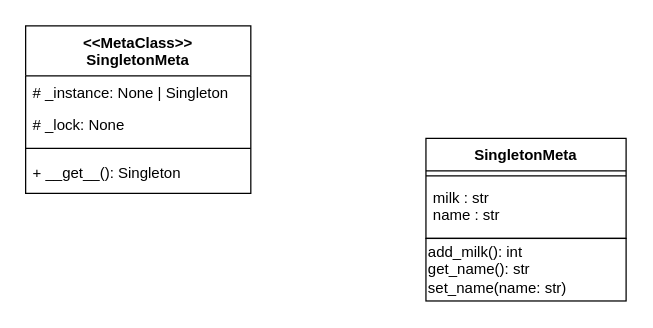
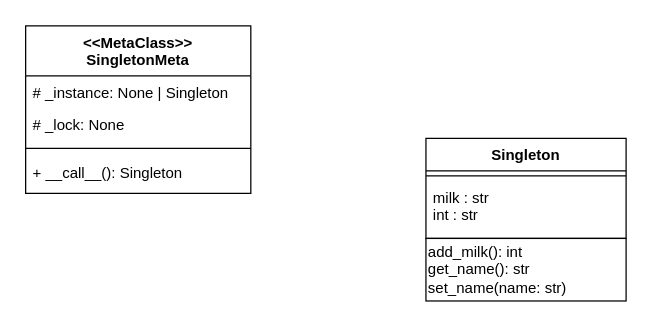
- <mxCell id="7" value="SingletonMeta" style="swimlane;fontStyle=1;align=center;verticalAlign=top;childLayout=stackLayout;horizontal=1;startSize=26;horizontalStack=0;resizeParent=1;resizeParentMax=0;resizeLast=0;collapsible=1;marginBottom=0;" parent="1" vertex="1"><mxGeometry x="340" y="110" width="160" height="80" as="geometry" /></mxCell>
+ <mxCell id="7" value="Singleton" style="swimlane;fontStyle=1;align=center;verticalAlign=top;childLayout=stackLayout;horizontal=1;startSize=26;horizontalStack=0;resizeParent=1;resizeParentMax=0;resizeLast=0;collapsible=1;marginBottom=0;" parent="1" vertex="1"><mxGeometry x="340" y="110" width="160" height="80" as="geometry" /></mxCell>
- <mxCell id="6" value="+ __get__(): Singleton" style="text;strokeColor=none;fillColor=none;align=left;verticalAlign=top;spacingLeft=4;spacingRight=4;overflow=hidden;rotatable=0;points=[[0,0.5],[1,0.5]];portConstraint=eastwest;" parent="2" vertex="1"><mxGeometry y="104" width="180" height="30" as="geometry" /></mxCell>
+ <mxCell id="6" value="+ __call__(): Singleton" style="text;strokeColor=none;fillColor=none;align=left;verticalAlign=top;spacingLeft=4;spacingRight=4;overflow=hidden;rotatable=0;points=[[0,0.5],[1,0.5]];portConstraint=eastwest;" parent="2" vertex="1"><mxGeometry y="104" width="180" height="30" as="geometry" /></mxCell>
- <mxCell id="9" value="milk : str&#10;name : str" style="text;strokeColor=none;fillColor=none;align=left;verticalAlign=top;spacingLeft=4;spacingRight=4;overflow=hidden;rotatable=0;points=[[0,0.5],[1,0.5]];portConstraint=eastwest;" parent="7" vertex="1"><mxGeometry y="34" width="160" height="46" as="geometry" /></mxCell>
+ <mxCell id="9" value="milk : str&#10;int : str" style="text;strokeColor=none;fillColor=none;align=left;verticalAlign=top;spacingLeft=4;spacingRight=4;overflow=hidden;rotatable=0;points=[[0,0.5],[1,0.5]];portConstraint=eastwest;" parent="7" vertex="1"><mxGeometry y="34" width="160" height="46" as="geometry" /></mxCell>
